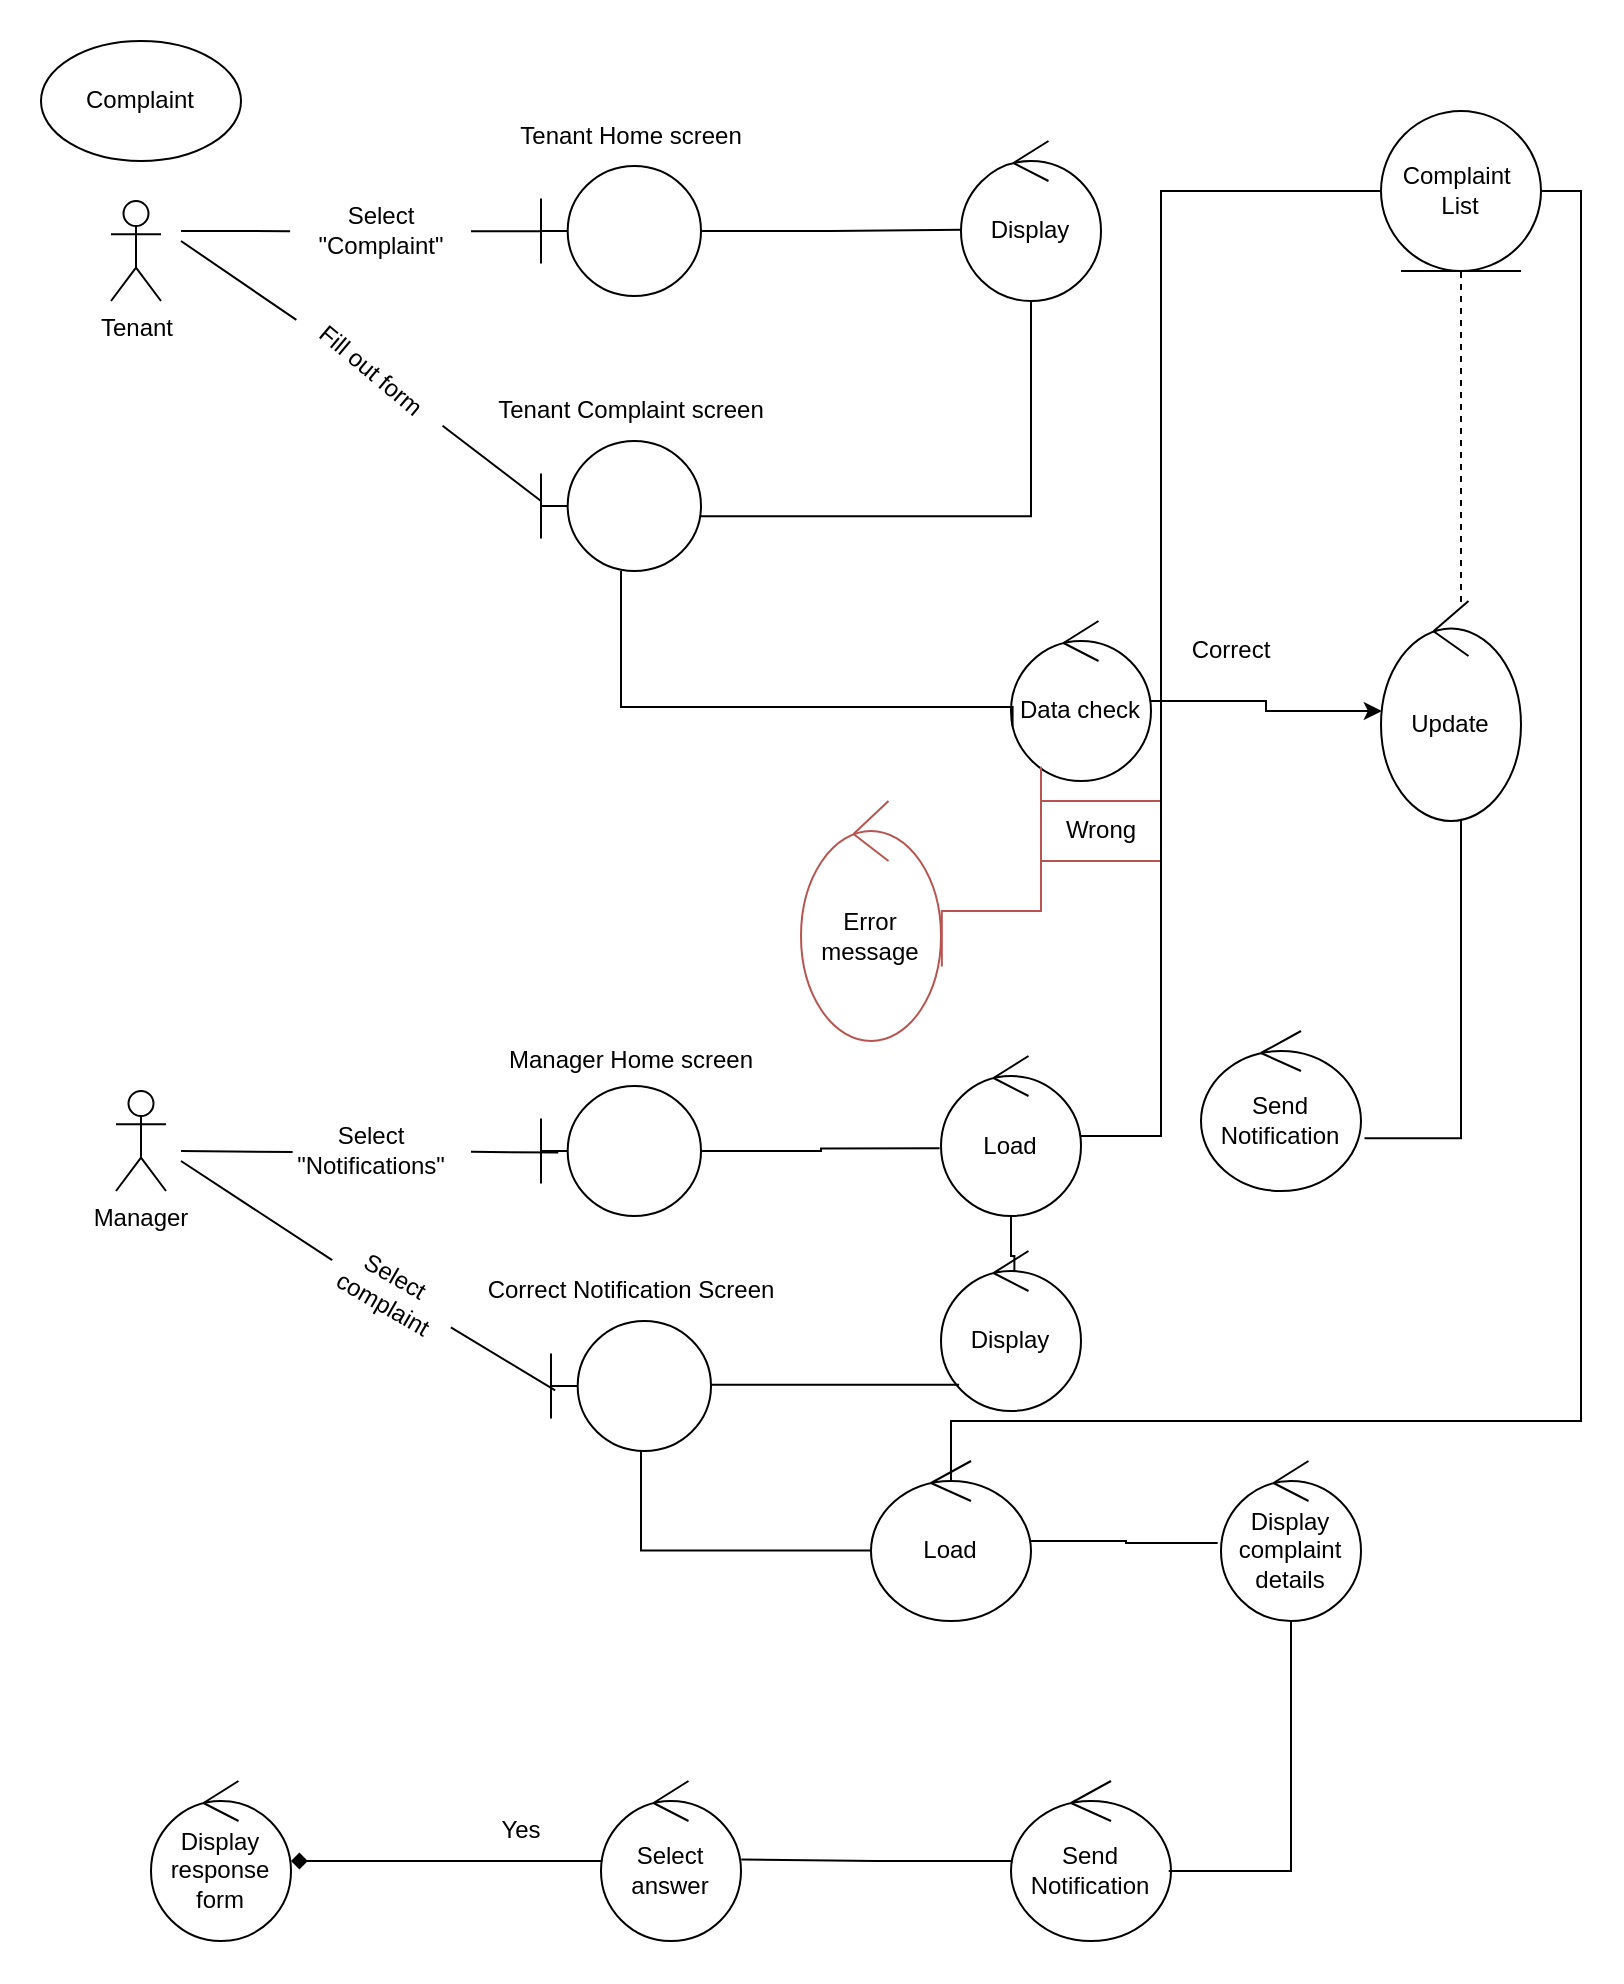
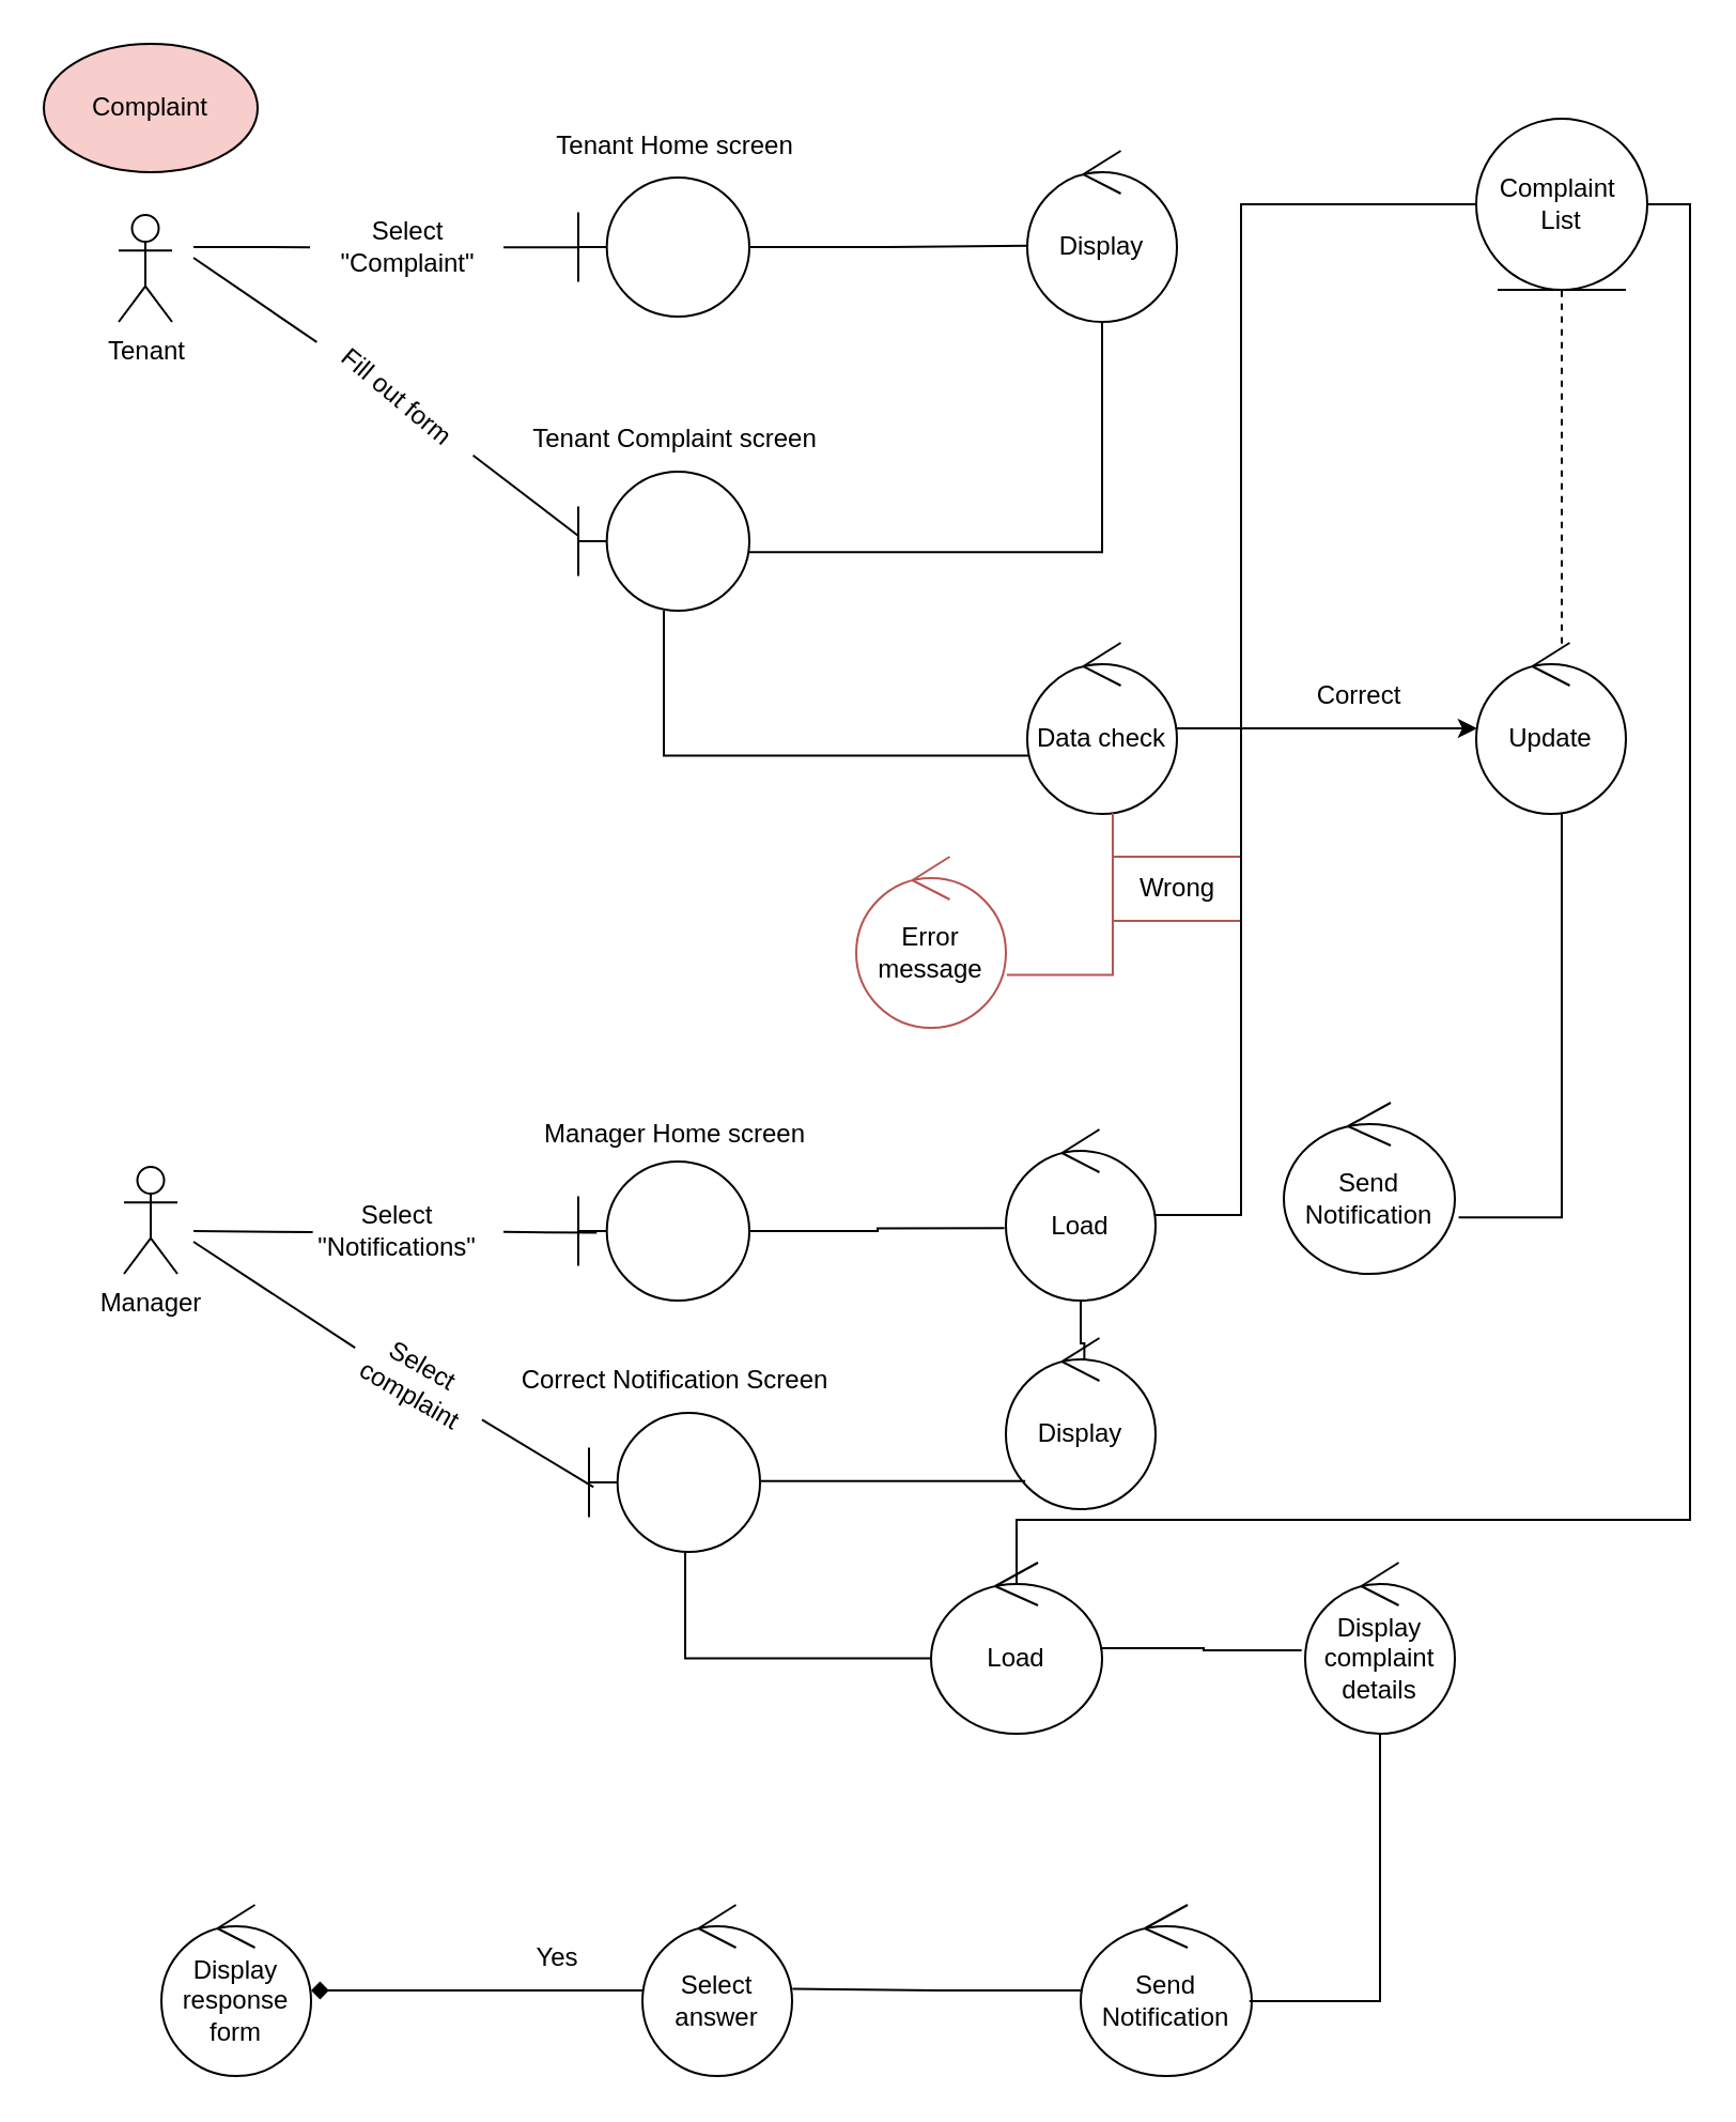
- <mxCell id="2" value="Complaint" style="ellipse;whiteSpace=wrap;html=1;" parent="1" vertex="1"><mxGeometry x="20" y="20" width="100" height="60" as="geometry" /></mxCell>
+ <mxCell id="2" value="Complaint" style="ellipse;whiteSpace=wrap;html=1;fillColor=#f8cecc;" parent="1" vertex="1"><mxGeometry x="20" y="20" width="100" height="60" as="geometry" /></mxCell>
- <mxCell id="23" value="Correct" style="text;html=1;align=center;verticalAlign=middle;resizable=0;points=[];autosize=1;strokeColor=none;fillColor=none;" parent="1" vertex="1"><mxGeometry x="585" y="310" width="60" height="30" as="geometry" /></mxCell>
+ <mxCell id="23" value="Correct" style="text;html=1;align=center;verticalAlign=middle;resizable=0;points=[];autosize=1;strokeColor=none;fillColor=none;" parent="1" vertex="1"><mxGeometry x="605" y="310" width="60" height="30" as="geometry" /></mxCell>
- <mxCell id="17" value="Data check" style="ellipse;shape=umlControl;whiteSpace=wrap;html=1;" parent="1" vertex="1"><mxGeometry x="505" y="310" width="70" height="80" as="geometry" /></mxCell>
+ <mxCell id="17" value="Data check" style="ellipse;shape=umlControl;whiteSpace=wrap;html=1;" parent="1" vertex="1"><mxGeometry x="480" y="300" width="70" height="80" as="geometry" /></mxCell>
- <mxCell id="21" value="Update" style="ellipse;shape=umlControl;whiteSpace=wrap;html=1;" parent="1" vertex="1"><mxGeometry x="690" y="300" width="70" height="110" as="geometry" /></mxCell>
+ <mxCell id="21" value="Update" style="ellipse;shape=umlControl;whiteSpace=wrap;html=1;" parent="1" vertex="1"><mxGeometry x="690" y="300" width="70" height="80" as="geometry" /></mxCell>
- <mxCell id="24" value="Error message" style="ellipse;shape=umlControl;whiteSpace=wrap;html=1;fillColor=none;strokeColor=#b85450;" parent="1" vertex="1"><mxGeometry x="400" y="400" width="70" height="120" as="geometry" /></mxCell>
+ <mxCell id="24" value="Error message" style="ellipse;shape=umlControl;whiteSpace=wrap;html=1;fillColor=none;strokeColor=#b85450;" parent="1" vertex="1"><mxGeometry x="400" y="400" width="70" height="80" as="geometry" /></mxCell>
